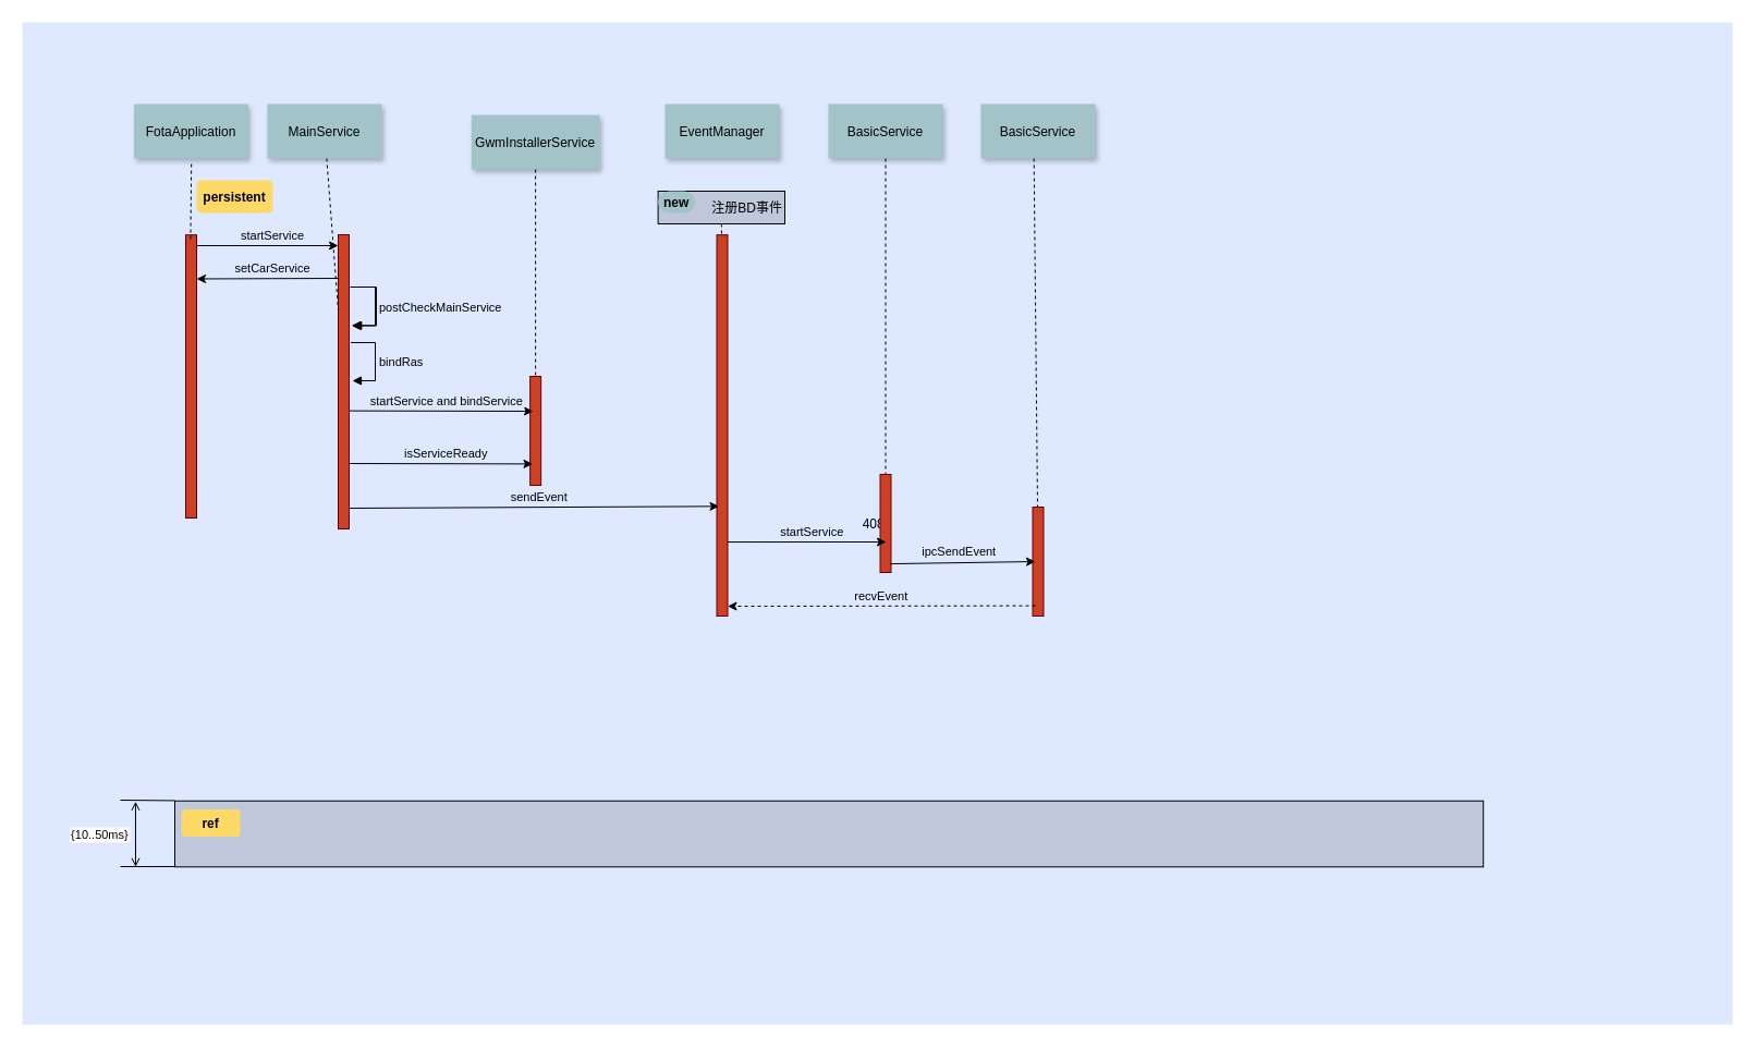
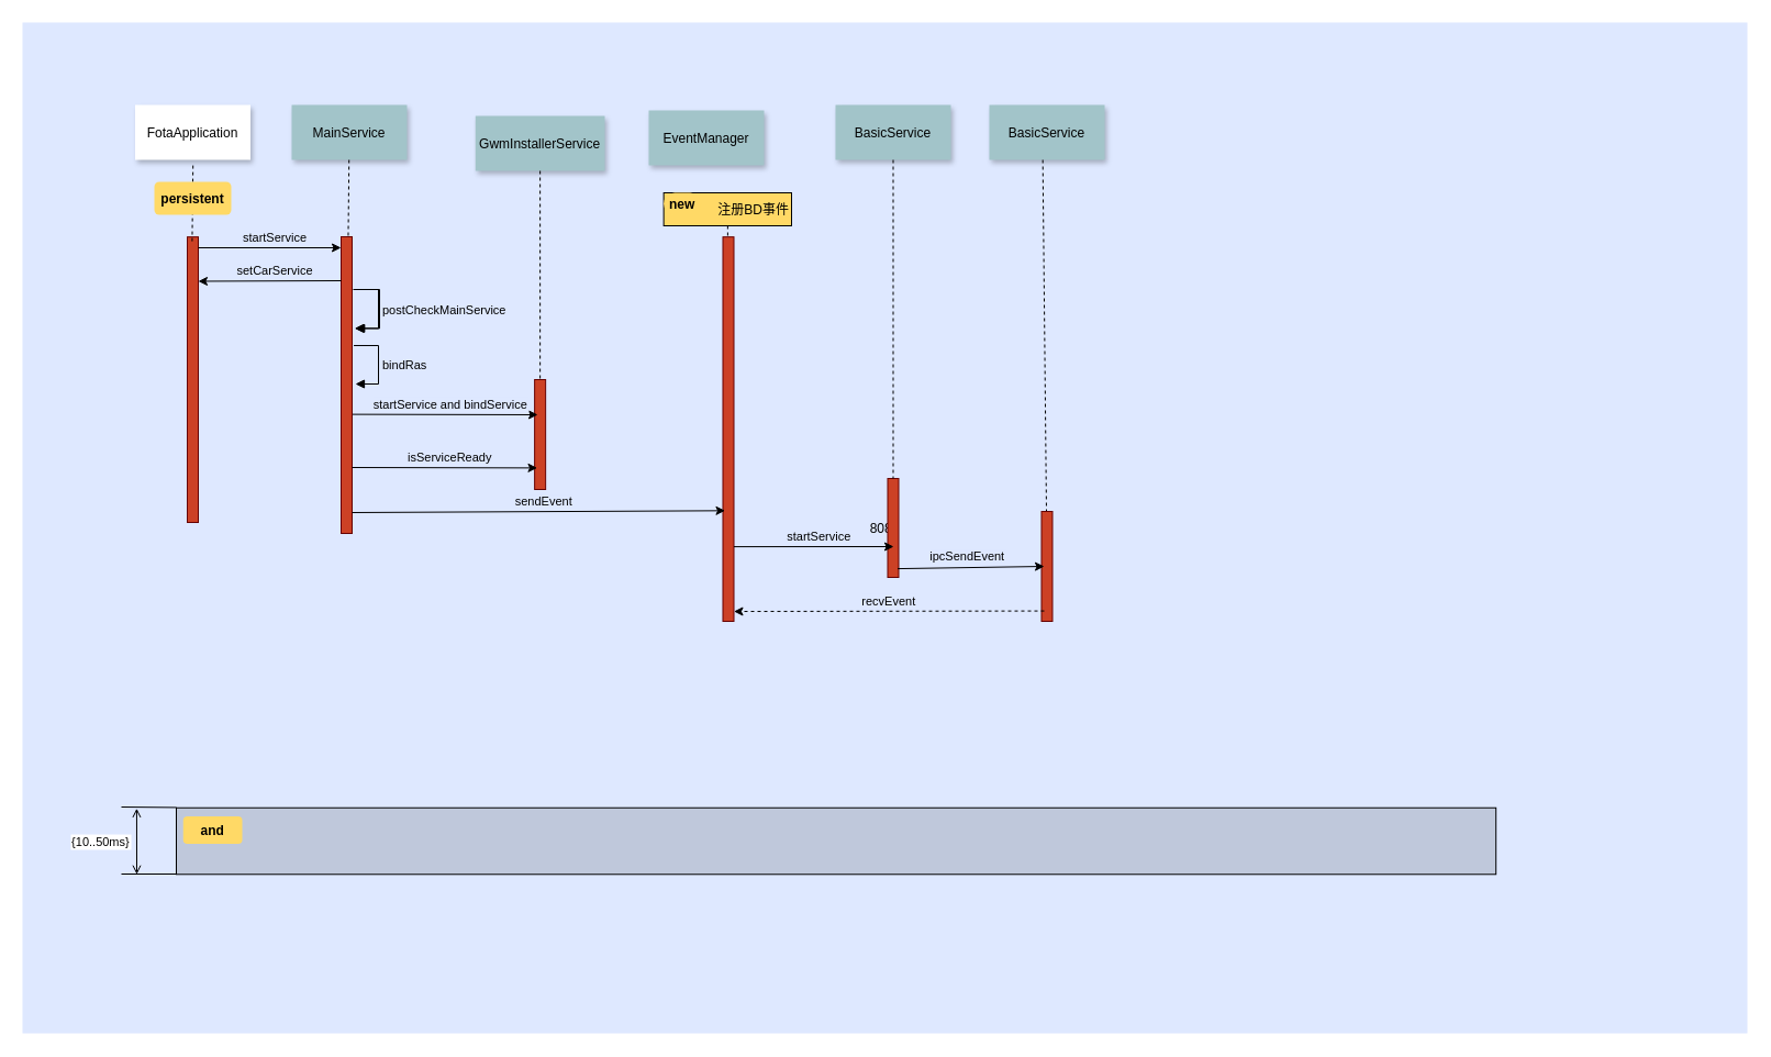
- <mxCell id="4" value="FotaApplication" style="shadow=1;fillColor=#A2C4C9;strokeColor=none" parent="1" vertex="1"><mxGeometry x="122.5" y="95" width="105" height="50" as="geometry" /></mxCell>
+ <mxCell id="4" value="FotaApplication" style="shadow=1;fillColor=#ffffff;strokeColor=none;" parent="1" vertex="1"><mxGeometry x="122.5" y="95" width="105" height="50" as="geometry" /></mxCell>
- <mxCell id="6" value="MainService" style="shadow=1;fillColor=#A2C4C9;strokeColor=none" parent="1" vertex="1"><mxGeometry x="245" y="95" width="105" height="50" as="geometry" /></mxCell>
+ <mxCell id="6" value="MainService" style="shadow=1;fillColor=#A2C4C9;strokeColor=none" parent="1" vertex="1"><mxGeometry x="265" y="95" width="105" height="50" as="geometry" /></mxCell>
- <mxCell id="14" value="EventManager" style="shadow=1;fillColor=#A2C4C9;strokeColor=none" parent="1" vertex="1"><mxGeometry x="610" y="95" width="105" height="50" as="geometry" /></mxCell>
+ <mxCell id="14" value="EventManager" style="shadow=1;fillColor=#A2C4C9;strokeColor=none" parent="1" vertex="1"><mxGeometry x="590" y="100" width="105" height="50" as="geometry" /></mxCell>
- <mxCell id="29" value="persistent" style="rounded=1;fontStyle=1;fillColor=#FFD966;strokeColor=none" parent="1" vertex="1"><mxGeometry x="180" y="165" width="70" height="30" as="geometry" /></mxCell>
+ <mxCell id="29" value="persistent" style="rounded=1;fontStyle=1;fillColor=#FFD966;strokeColor=none" parent="1" vertex="1"><mxGeometry x="140" y="165" width="70" height="30" as="geometry" /></mxCell>
- <mxCell id="32" value="new" style="rounded=1;fontStyle=1;fillColor=#a2c4c9;strokeColor=none;arcSize=50;" parent="1" vertex="1"><mxGeometry x="603.64" y="175" width="33.97" height="20.09" as="geometry" /></mxCell>
+ <mxCell id="32" value="new" style="rounded=1;fontStyle=1;fillColor=#FFD966;strokeColor=none;arcSize=50;" parent="1" vertex="1"><mxGeometry x="603.64" y="175" width="33.97" height="20.09" as="geometry" /></mxCell>
- <mxCell id="30" value="注册BD事件" style="fillColor=#BFC8DB;align=right;" vertex="1" parent="1"><mxGeometry x="603.64" y="175" width="116.36" height="30" as="geometry" /></mxCell>
+ <mxCell id="30" value="注册BD事件" style="fillColor=#ffd966;align=right;" vertex="1" parent="1"><mxGeometry x="603.64" y="175" width="116.36" height="30" as="geometry" /></mxCell>
- <mxCell id="2" value="4080" style="fillColor=#DEE8FF;strokeColor=none" parent="1" vertex="1"><mxGeometry x="20" y="20" width="1570" height="920" as="geometry" /></mxCell>
+ <mxCell id="2" value="8080" style="fillColor=#DEE8FF;strokeColor=none" parent="1" vertex="1"><mxGeometry x="20" y="20" width="1570" height="920" as="geometry" /></mxCell>
- <mxCell id="21" value="ref" style="rounded=1;fontStyle=1;fillColor=#FFD966;strokeColor=none" parent="1" vertex="1"><mxGeometry x="166.25" y="742.616" width="53.75" height="25" as="geometry" /></mxCell>
+ <mxCell id="21" value="and" style="rounded=1;fontStyle=1;fillColor=#FFD966;strokeColor=none" parent="1" vertex="1"><mxGeometry x="166.25" y="742.616" width="53.75" height="25" as="geometry" /></mxCell>
